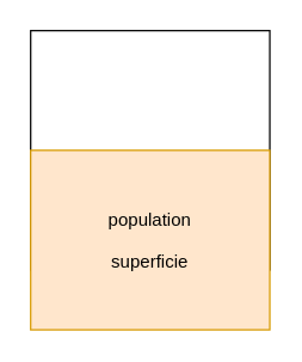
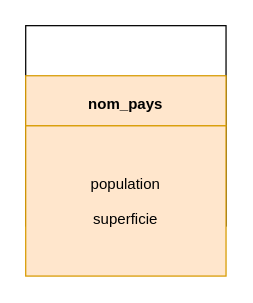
+ <mxCell id="6" value="&#10;nom_pays&#10;" style="text;align=center;verticalAlign=middle;spacingLeft=4;spacingRight=4;overflow=hidden;rotatable=0;points=[[0,0.5],[1,0.5]];portConstraint=eastwest;fontStyle=1;fillColor=#ffe6cc;strokeColor=#d79b00;" parent="4" vertex="1"><mxGeometry y="40" width="160" height="40" as="geometry" /></mxCell>
